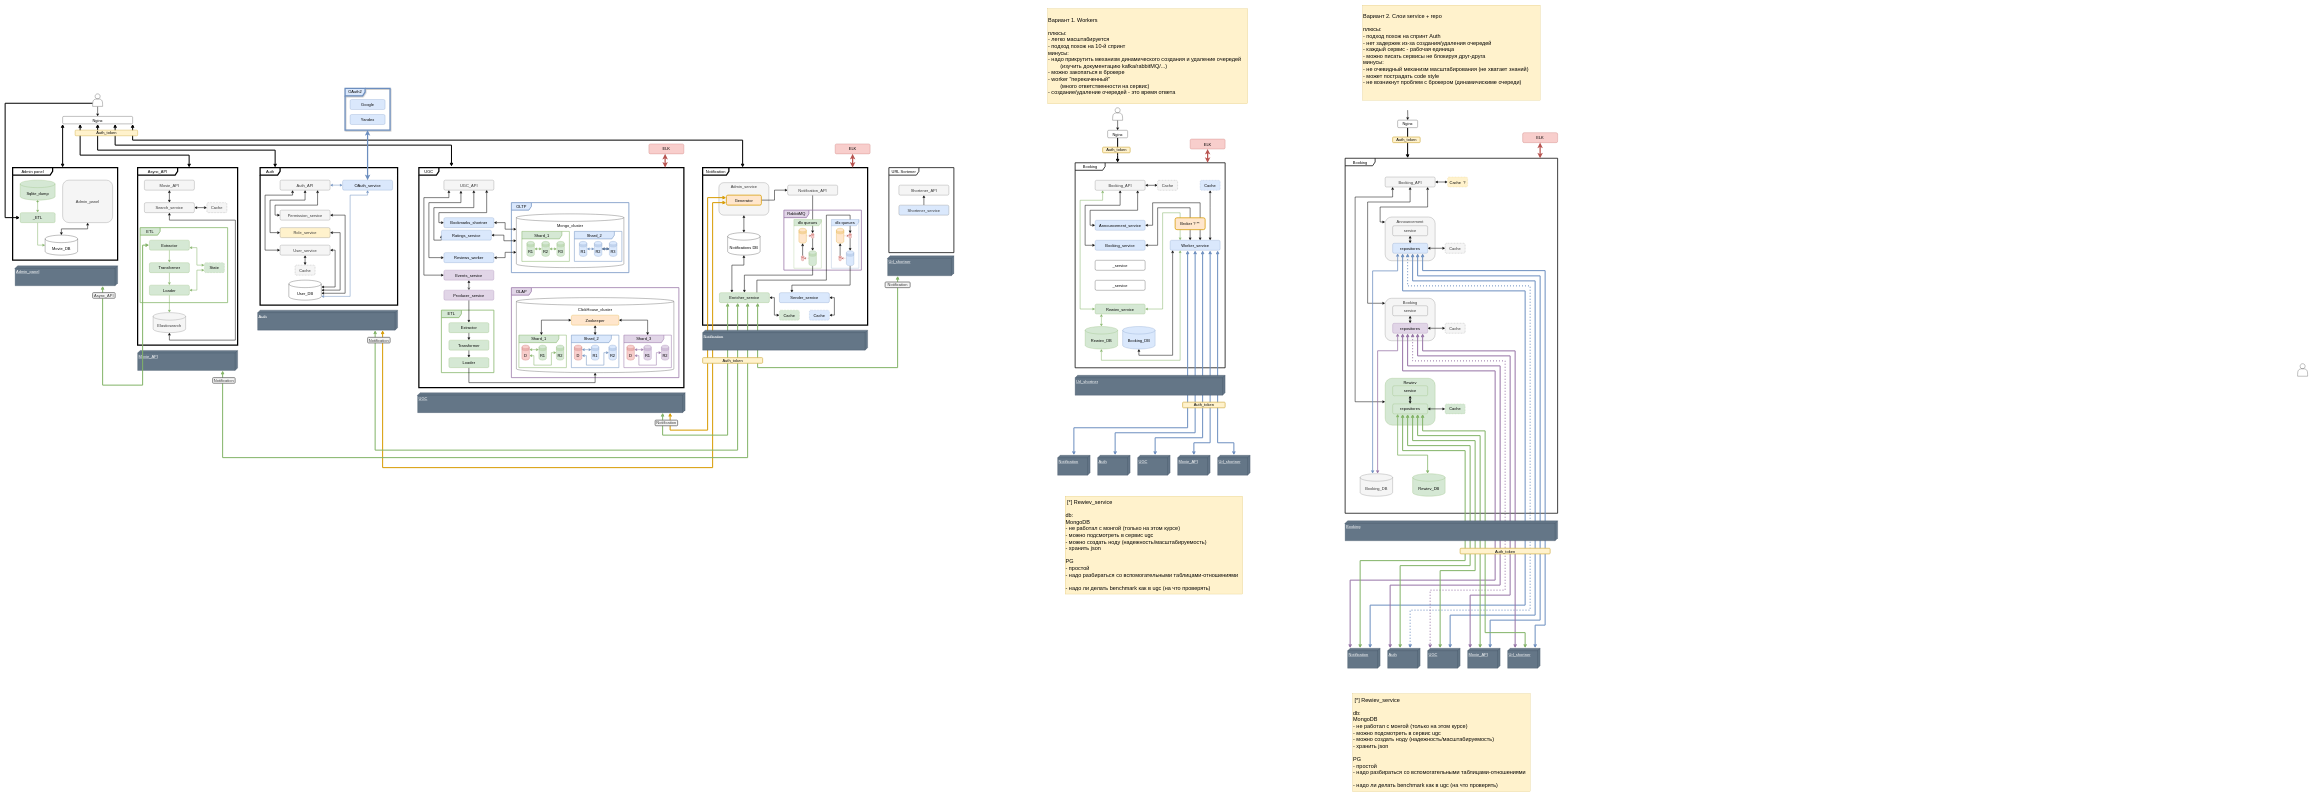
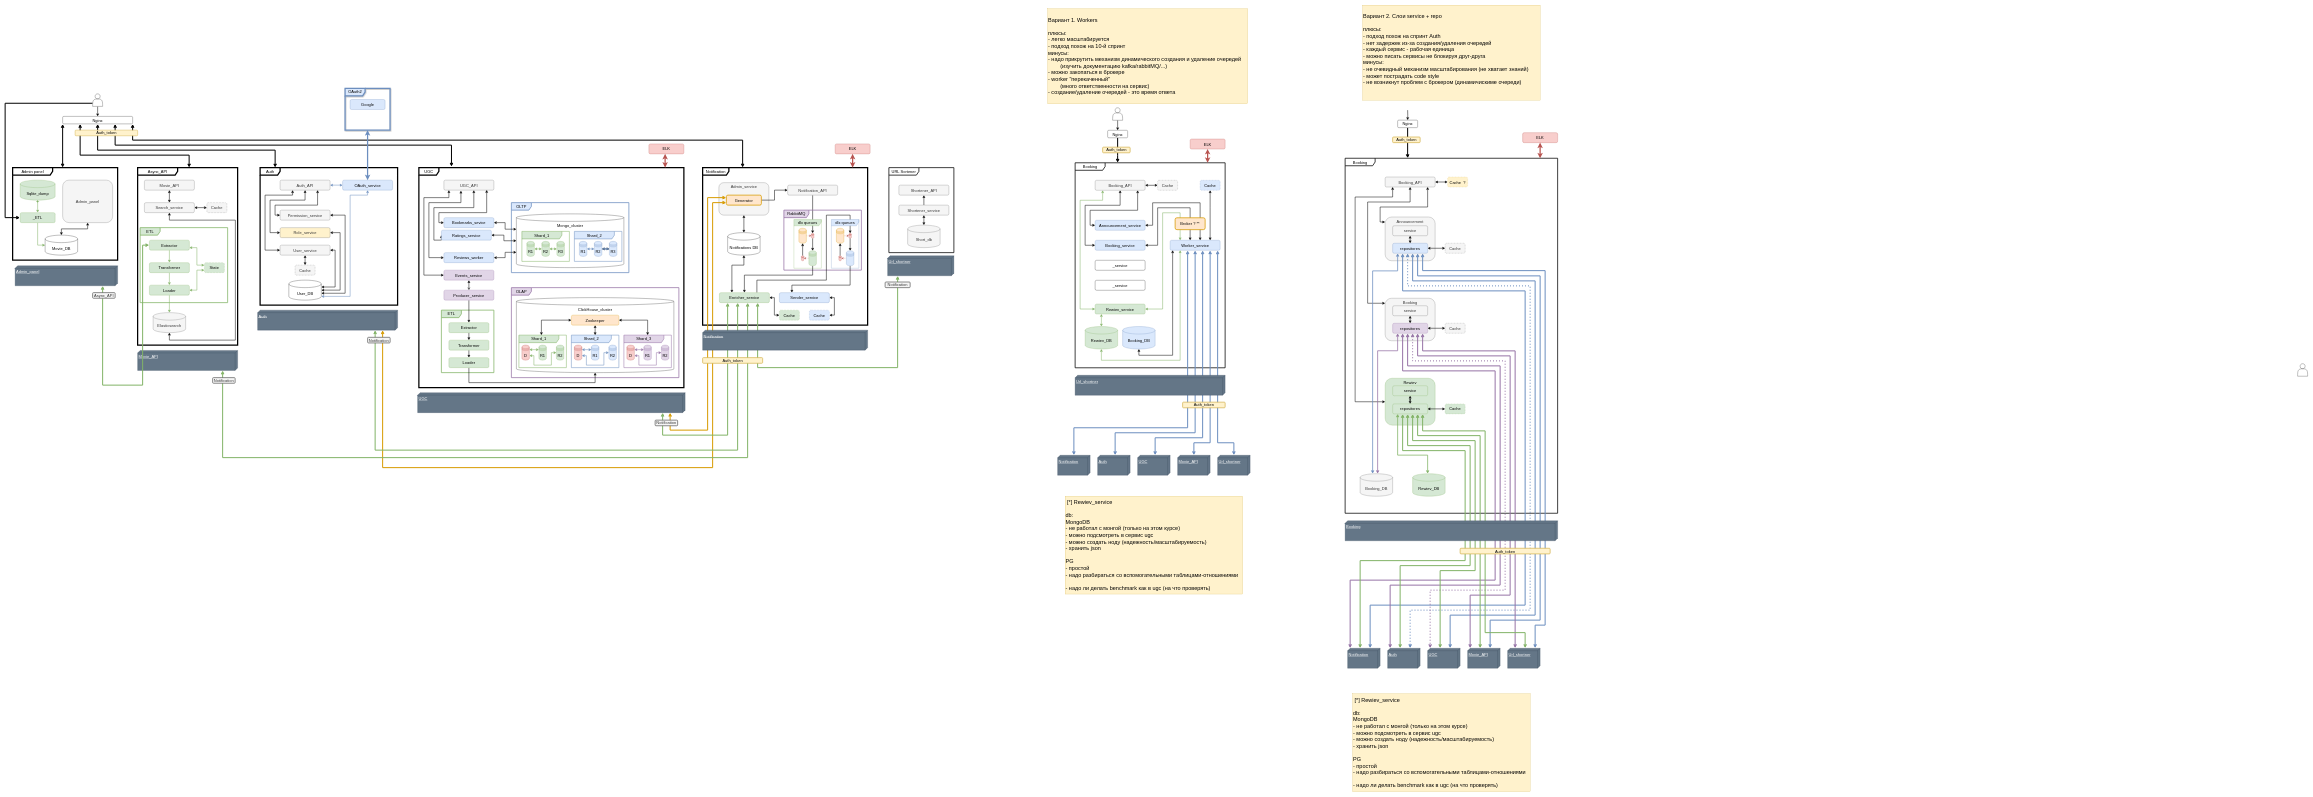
- <mxCell id="74" value="Yandex" style="rounded=1;whiteSpace=wrap;html=1;fontSize=16;fillColor=#dae8fc;strokeColor=#6c8ebf;" parent="1" vertex="1"><mxGeometry x="1399.82" y="457.5" width="140" height="40" as="geometry" /></mxCell>
- <mxCell id="168" value="Shortener_service" style="rounded=1;whiteSpace=wrap;html=1;fontSize=16;fillColor=#dae8fc;strokeColor=#666666;fontColor=#333333;" parent="1" vertex="1"><mxGeometry x="3595" y="820" width="200" height="40" as="geometry" /></mxCell>
+ <mxCell id="168" value="Shortener_service" style="rounded=1;whiteSpace=wrap;html=1;fontSize=16;fillColor=#f5f5f5;strokeColor=#666666;fontColor=#333333;" parent="1" vertex="1"><mxGeometry x="3595" y="820" width="200" height="40" as="geometry" /></mxCell>
+ <mxCell id="169" style="edgeStyle=orthogonalEdgeStyle;rounded=0;orthogonalLoop=1;jettySize=auto;html=1;exitX=0.5;exitY=0;exitDx=0;exitDy=0;exitPerimeter=0;strokeWidth=2;startArrow=classic;startFill=1;endArrow=classic;endFill=1;" parent="1" source="170" target="168" edge="1"><mxGeometry relative="1" as="geometry" /></mxCell>
- <mxCell id="84" value="Bookmarks_shortner" style="rounded=1;whiteSpace=wrap;html=1;fontSize=16;fillColor=#dae8fc;strokeColor=#6c8ebf;" parent="1" vertex="1"><mxGeometry x="1775" y="870" width="200" height="40" as="geometry" /></mxCell>
+ <mxCell id="84" value="Bookmarks_sevice" style="rounded=1;whiteSpace=wrap;html=1;fontSize=16;fillColor=#dae8fc;strokeColor=#6c8ebf;" parent="1" vertex="1"><mxGeometry x="1775" y="870" width="200" height="40" as="geometry" /></mxCell>
+ <mxCell id="170" value="Short_db" style="shape=cylinder3;whiteSpace=wrap;html=1;boundedLbl=1;backgroundOutline=1;size=15;fontSize=16;fillColor=#f5f5f5;strokeColor=#666666;fontColor=#333333;" parent="1" vertex="1"><mxGeometry x="3630" y="900" width="130" height="90" as="geometry" /></mxCell>
